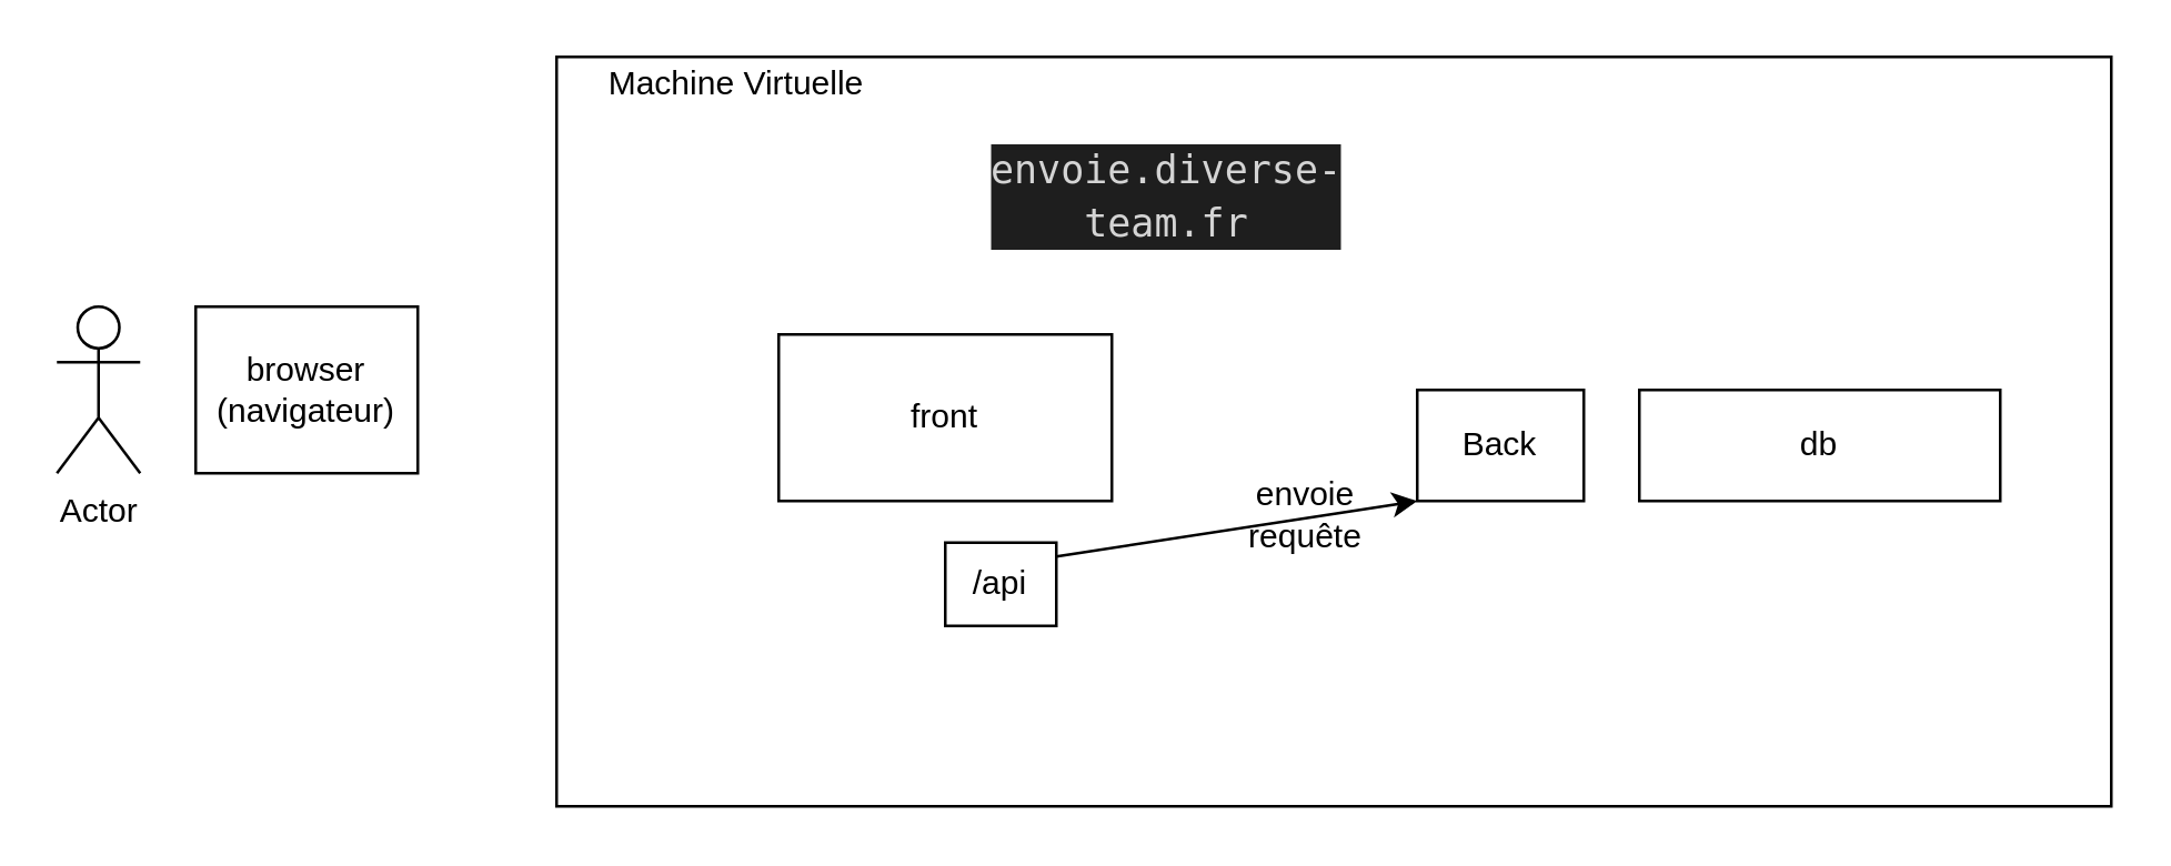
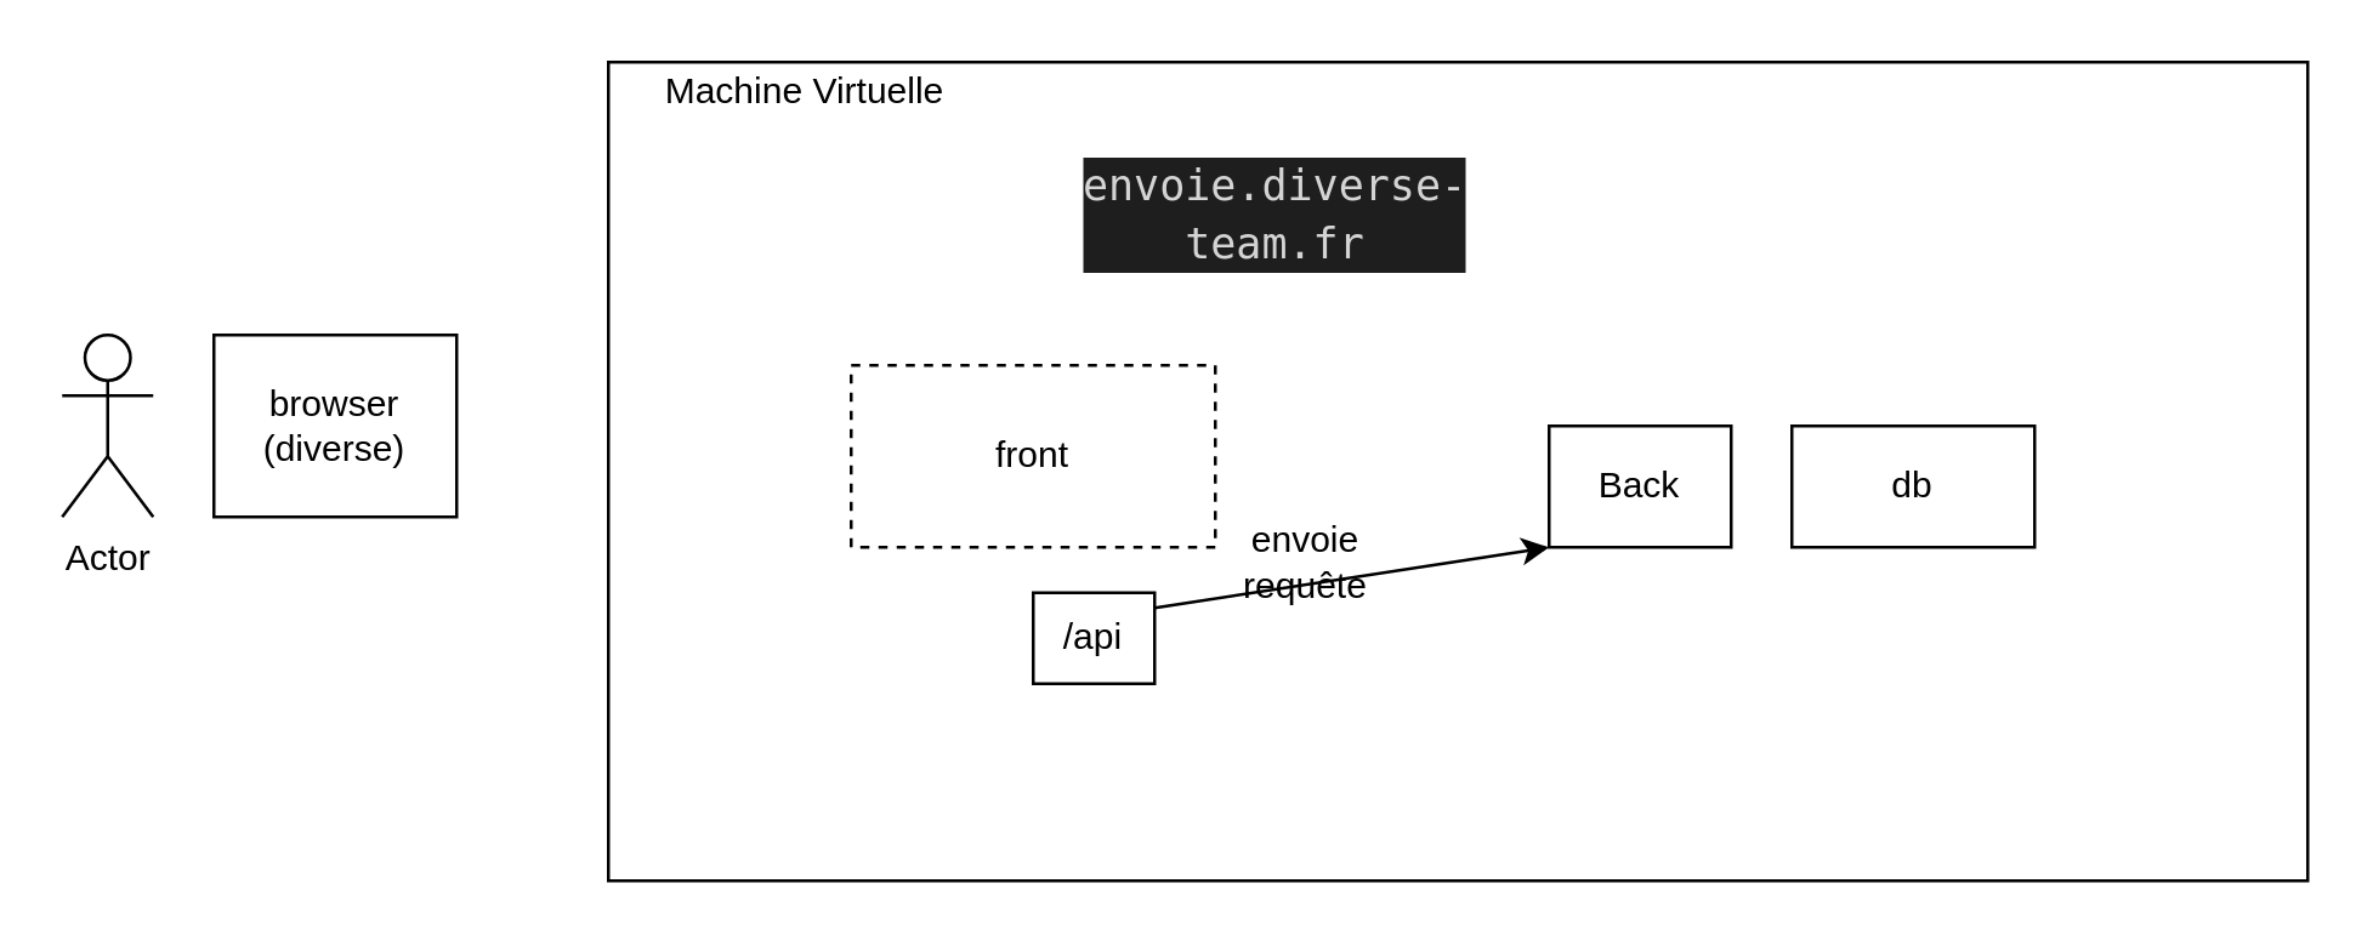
- <mxCell id="12" value="&lt;div&gt;browser&lt;/div&gt;&lt;div&gt;(navigateur)&lt;br&gt;&lt;/div&gt;" style="rounded=0;whiteSpace=wrap;html=1;" vertex="1" parent="1"><mxGeometry x="70" y="110" width="80" height="60" as="geometry" /></mxCell>
+ <mxCell id="12" value="&lt;div&gt;browser&lt;/div&gt;&lt;div&gt;(diverse)&lt;br&gt;&lt;/div&gt;" style="rounded=0;whiteSpace=wrap;html=1;" vertex="1" parent="1"><mxGeometry x="70" y="110" width="80" height="60" as="geometry" /></mxCell>
- <mxCell id="11" value="front" style="rounded=0;whiteSpace=wrap;html=1;" vertex="1" parent="1"><mxGeometry x="280" y="120" width="120" height="60" as="geometry" /></mxCell>
+ <mxCell id="11" value="front" style="rounded=0;whiteSpace=wrap;html=1;dashed=1;" vertex="1" parent="1"><mxGeometry x="280" y="120" width="120" height="60" as="geometry" /></mxCell>
- <mxCell id="10" value="db" style="rounded=0;whiteSpace=wrap;html=1;" vertex="1" parent="1"><mxGeometry x="590" y="140" width="130" height="40" as="geometry" /></mxCell>
+ <mxCell id="10" value="db" style="rounded=0;whiteSpace=wrap;html=1;" vertex="1" parent="1"><mxGeometry x="590" y="140" width="80" height="40" as="geometry" /></mxCell>
- <mxCell id="9" value="envoie requête" style="text;html=1;strokeColor=none;fillColor=none;align=center;verticalAlign=middle;whiteSpace=wrap;rounded=0;" vertex="1" parent="1"><mxGeometry x="440" y="175" width="60" height="20" as="geometry" /></mxCell>
+ <mxCell id="9" value="envoie requête" style="text;html=1;strokeColor=none;fillColor=none;align=center;verticalAlign=middle;whiteSpace=wrap;rounded=0;" vertex="1" parent="1"><mxGeometry x="400" y="175" width="60" height="20" as="geometry" /></mxCell>
